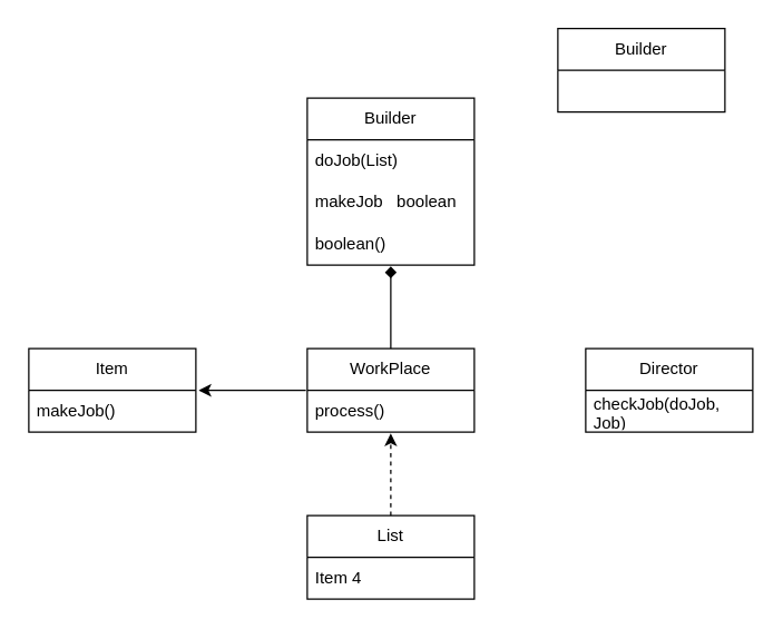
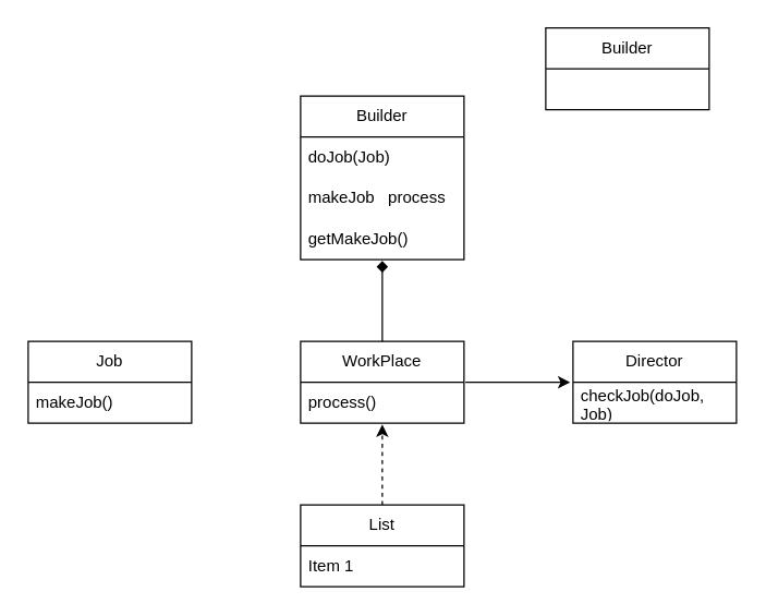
- <mxCell id="14" value="doJob(List)" style="text;strokeColor=none;fillColor=none;align=left;verticalAlign=middle;spacingLeft=4;spacingRight=4;overflow=hidden;points=[[0,0.5],[1,0.5]];portConstraint=eastwest;rotatable=0;whiteSpace=wrap;html=1;" vertex="1" parent="13"><mxGeometry y="30" width="120" height="30" as="geometry" /></mxCell>
+ <mxCell id="14" value="doJob(Job)" style="text;strokeColor=none;fillColor=none;align=left;verticalAlign=middle;spacingLeft=4;spacingRight=4;overflow=hidden;points=[[0,0.5],[1,0.5]];portConstraint=eastwest;rotatable=0;whiteSpace=wrap;html=1;" vertex="1" parent="13"><mxGeometry y="30" width="120" height="30" as="geometry" /></mxCell>
- <mxCell id="15" value="makeJob&amp;nbsp; &amp;nbsp;boolean" style="text;strokeColor=none;fillColor=none;align=left;verticalAlign=middle;spacingLeft=4;spacingRight=4;overflow=hidden;points=[[0,0.5],[1,0.5]];portConstraint=eastwest;rotatable=0;whiteSpace=wrap;html=1;" vertex="1" parent="13"><mxGeometry y="60" width="120" height="30" as="geometry" /></mxCell>
+ <mxCell id="15" value="makeJob&amp;nbsp; &amp;nbsp;process" style="text;strokeColor=none;fillColor=none;align=left;verticalAlign=middle;spacingLeft=4;spacingRight=4;overflow=hidden;points=[[0,0.5],[1,0.5]];portConstraint=eastwest;rotatable=0;whiteSpace=wrap;html=1;" vertex="1" parent="13"><mxGeometry y="60" width="120" height="30" as="geometry" /></mxCell>
- <mxCell id="16" value="boolean()" style="text;strokeColor=none;fillColor=none;align=left;verticalAlign=middle;spacingLeft=4;spacingRight=4;overflow=hidden;points=[[0,0.5],[1,0.5]];portConstraint=eastwest;rotatable=0;whiteSpace=wrap;html=1;" vertex="1" parent="13"><mxGeometry y="90" width="120" height="30" as="geometry" /></mxCell>
+ <mxCell id="16" value="getMakeJob()" style="text;strokeColor=none;fillColor=none;align=left;verticalAlign=middle;spacingLeft=4;spacingRight=4;overflow=hidden;points=[[0,0.5],[1,0.5]];portConstraint=eastwest;rotatable=0;whiteSpace=wrap;html=1;" vertex="1" parent="13"><mxGeometry y="90" width="120" height="30" as="geometry" /></mxCell>
- <mxCell id="11" value="Item" style="swimlane;fontStyle=0;childLayout=stackLayout;horizontal=1;startSize=30;horizontalStack=0;resizeParent=1;resizeParentMax=0;resizeLast=0;collapsible=1;marginBottom=0;whiteSpace=wrap;html=1;" vertex="1" parent="1"><mxGeometry x="20" y="250" width="120" height="60" as="geometry" /></mxCell>
+ <mxCell id="11" value="Job" style="swimlane;fontStyle=0;childLayout=stackLayout;horizontal=1;startSize=30;horizontalStack=0;resizeParent=1;resizeParentMax=0;resizeLast=0;collapsible=1;marginBottom=0;whiteSpace=wrap;html=1;" vertex="1" parent="1"><mxGeometry x="20" y="250" width="120" height="60" as="geometry" /></mxCell>
- <mxCell id="18" value="" style="endArrow=classic;html=1;rounded=0;exitX=-0.008;exitY=0;exitDx=0;exitDy=0;exitPerimeter=0;entryX=1.017;entryY=0;entryDx=0;entryDy=0;entryPerimeter=0;" edge="1" parent="1" source="5" target="12"><mxGeometry width="50" height="50" relative="1" as="geometry"><mxPoint x="350.96" y="290" as="sourcePoint" /><mxPoint x="427.96" y="290" as="targetPoint" /></mxGeometry></mxCell>
+ <mxCell id="17" value="" style="endArrow=classic;html=1;rounded=0;exitX=1.008;exitY=0;exitDx=0;exitDy=0;exitPerimeter=0;entryX=-0.017;entryY=0;entryDx=0;entryDy=0;entryPerimeter=0;" edge="1" parent="1" source="5" target="10"><mxGeometry width="50" height="50" relative="1" as="geometry"><mxPoint x="250" y="200" as="sourcePoint" /><mxPoint x="300" y="150" as="targetPoint" /></mxGeometry></mxCell>
- <mxCell id="8" value="Item 4" style="text;strokeColor=none;fillColor=none;align=left;verticalAlign=middle;spacingLeft=4;spacingRight=4;overflow=hidden;points=[[0,0.5],[1,0.5]];portConstraint=eastwest;rotatable=0;whiteSpace=wrap;html=1;" vertex="1" parent="7"><mxGeometry y="30" width="120" height="30" as="geometry" /></mxCell>
+ <mxCell id="8" value="Item 1" style="text;strokeColor=none;fillColor=none;align=left;verticalAlign=middle;spacingLeft=4;spacingRight=4;overflow=hidden;points=[[0,0.5],[1,0.5]];portConstraint=eastwest;rotatable=0;whiteSpace=wrap;html=1;" vertex="1" parent="7"><mxGeometry y="30" width="120" height="30" as="geometry" /></mxCell>
